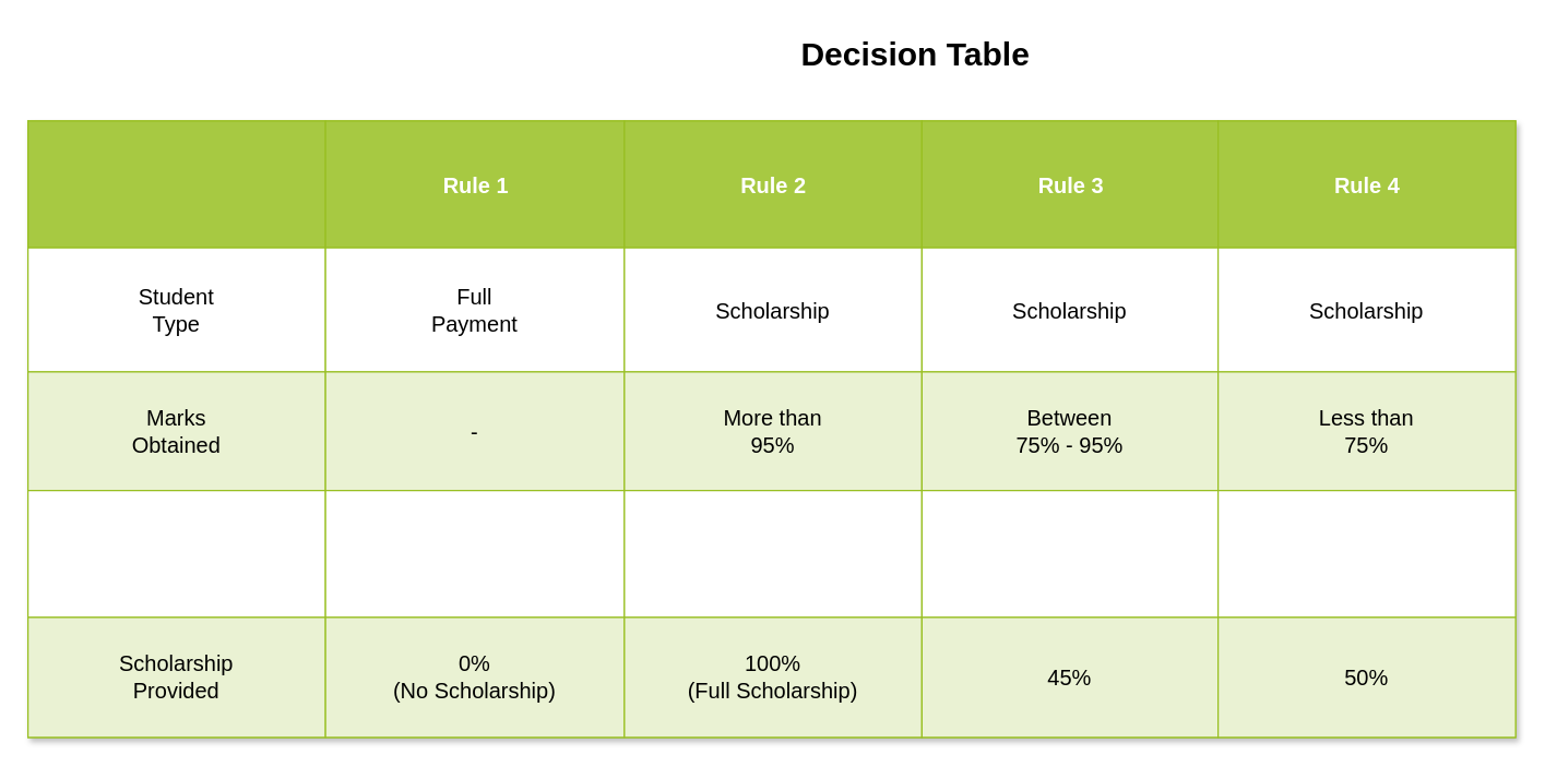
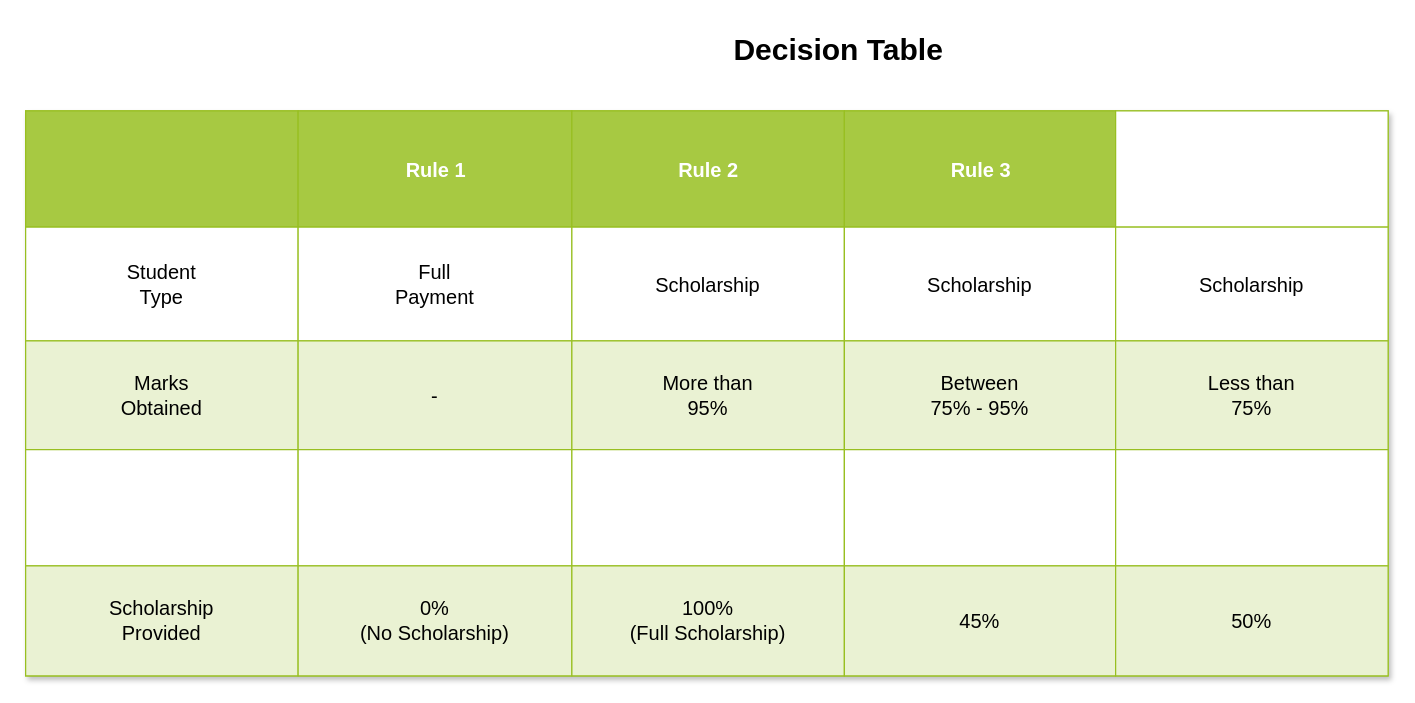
- <mxCell id="8" value="Rule 4" style="connectable=0;recursiveResize=0;strokeColor=inherit;fillColor=#A7C942;align=center;fontStyle=1;fontColor=#FFFFFF;html=1;fontSize=16;" vertex="1" parent="3"><mxGeometry x="872" width="218" height="93" as="geometry"><mxRectangle width="218" height="93" as="alternateBounds" /></mxGeometry></mxCell>
+ <mxCell id="8" value="Rule 4" style="connectable=0;recursiveResize=0;strokeColor=inherit;fillColor=#ffffff;align=center;fontStyle=1;fontColor=#FFFFFF;html=1;fontSize=16;" vertex="1" parent="3"><mxGeometry x="872" width="218" height="93" as="geometry"><mxRectangle width="218" height="93" as="alternateBounds" /></mxGeometry></mxCell>
